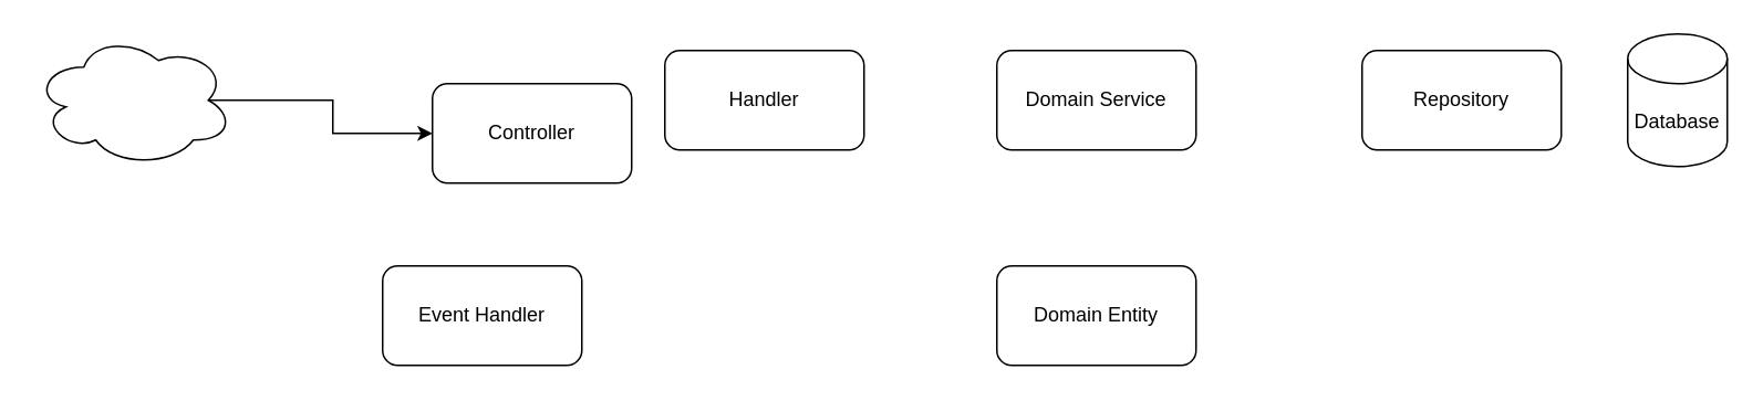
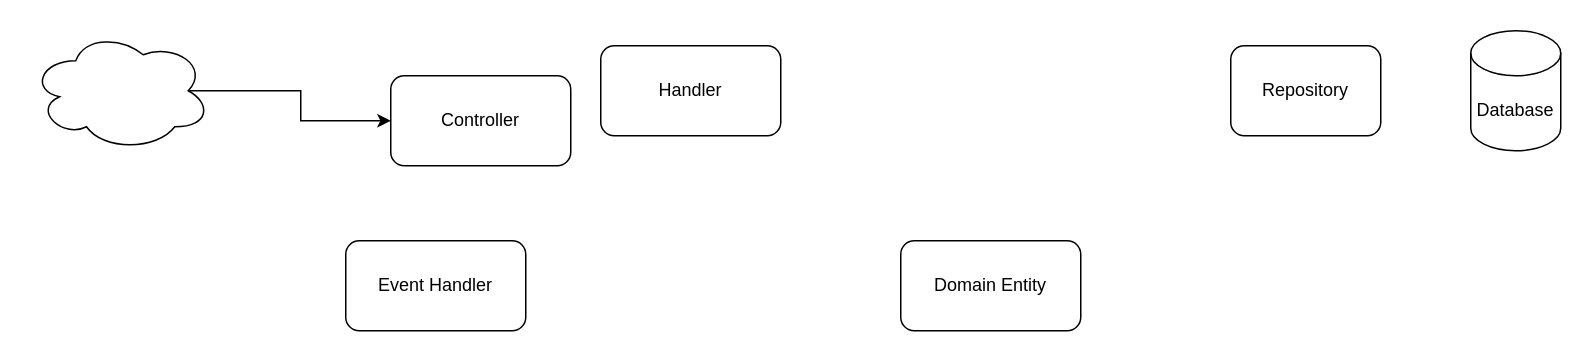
- <mxCell id="4" value="Domain Service" style="rounded=1;whiteSpace=wrap;html=1;" vertex="1" parent="1"><mxGeometry x="600" y="30" width="120" height="60" as="geometry" /></mxCell>
- <mxCell id="8" value="Repository" style="rounded=1;whiteSpace=wrap;html=1;" vertex="1" parent="1"><mxGeometry x="820" y="30" width="120" height="60" as="geometry" /></mxCell>
+ <mxCell id="8" value="Repository" style="rounded=1;whiteSpace=wrap;html=1;" vertex="1" parent="1"><mxGeometry x="820" y="30" width="100" height="60" as="geometry" /></mxCell>
